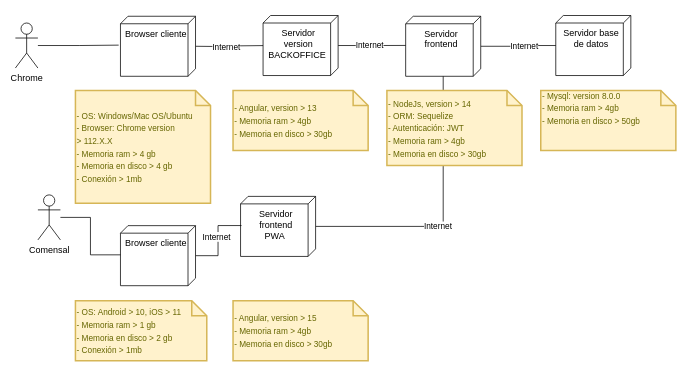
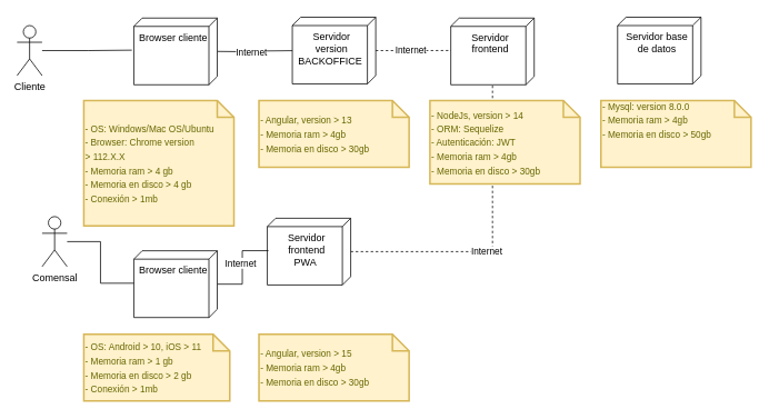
- <mxCell id="11" style="edgeStyle=orthogonalEdgeStyle;rounded=0;orthogonalLoop=1;jettySize=auto;html=1;entryX=0.486;entryY=0.976;entryDx=0;entryDy=0;entryPerimeter=0;endArrow=none;endFill=0;" edge="1" parent="1" source="13" target="16"><mxGeometry relative="1" as="geometry" /></mxCell>
+ <mxCell id="11" style="edgeStyle=orthogonalEdgeStyle;rounded=0;orthogonalLoop=1;jettySize=auto;html=1;entryX=0.486;entryY=0.976;entryDx=0;entryDy=0;entryPerimeter=0;endArrow=none;endFill=0;dashed=1;" edge="1" parent="1" source="13" target="16"><mxGeometry relative="1" as="geometry" /></mxCell>
- <mxCell id="14" style="edgeStyle=orthogonalEdgeStyle;rounded=0;orthogonalLoop=1;jettySize=auto;html=1;entryX=0.5;entryY=0.9;entryDx=0;entryDy=0;entryPerimeter=0;" edge="1" parent="1" source="16" target="17"><mxGeometry relative="1" as="geometry" /></mxCell>
- <mxCell id="15" value="Internet" style="edgeLabel;html=1;align=center;verticalAlign=middle;resizable=0;points=[];" connectable="0" vertex="1" parent="14"><mxGeometry x="0.278" y="3" relative="1" as="geometry"><mxPoint x="-13" y="3" as="offset" /></mxGeometry></mxCell>
- <mxCell id="10" value="Chrome" style="shape=umlActor;verticalLabelPosition=bottom;verticalAlign=top;html=1;outlineConnect=0;" vertex="1" parent="1"><mxGeometry x="20" y="30" width="30" height="60" as="geometry" /></mxCell>
+ <mxCell id="10" value="Cliente" style="shape=umlActor;verticalLabelPosition=bottom;verticalAlign=top;html=1;outlineConnect=0;" vertex="1" parent="1"><mxGeometry x="20" y="30" width="30" height="60" as="geometry" /></mxCell>
- <mxCell id="20" style="edgeStyle=orthogonalEdgeStyle;rounded=0;orthogonalLoop=1;jettySize=auto;html=1;endArrow=none;endFill=0;" edge="1" parent="1" source="22" target="16"><mxGeometry relative="1" as="geometry" /></mxCell>
+ <mxCell id="20" style="edgeStyle=orthogonalEdgeStyle;rounded=0;orthogonalLoop=1;jettySize=auto;html=1;endArrow=none;endFill=0;dashed=1;" edge="1" parent="1" source="22" target="16"><mxGeometry relative="1" as="geometry" /></mxCell>
